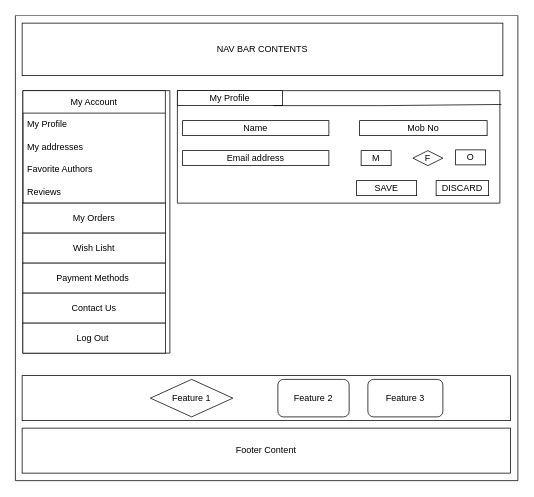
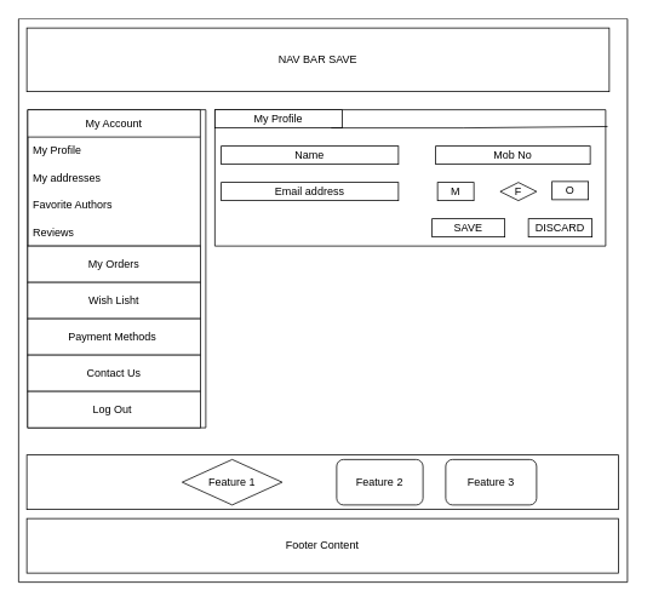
- <mxCell id="3" value="NAV BAR CONTENTS" style="rounded=0;whiteSpace=wrap;html=1;" vertex="1" parent="2"><mxGeometry x="9" y="10" width="641" height="70" as="geometry" /></mxCell>
+ <mxCell id="3" value="NAV BAR SAVE" style="rounded=0;whiteSpace=wrap;html=1;" vertex="1" parent="2"><mxGeometry x="9" y="10" width="641" height="70" as="geometry" /></mxCell>
